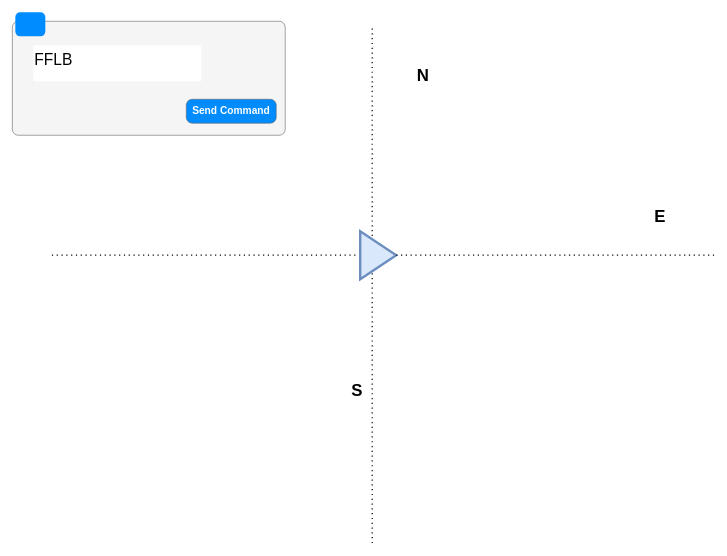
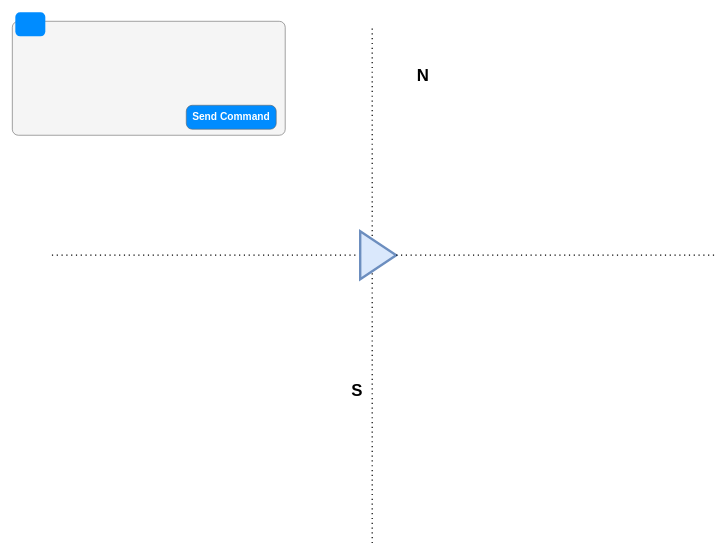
- <mxCell id="12" value="&lt;h1 style=&quot;font-size: 26px;&quot;&gt;&lt;span style=&quot;font-size: 26px; font-weight: 400;&quot;&gt;FFLB&lt;/span&gt;&lt;/h1&gt;" style="text;html=1;strokeColor=none;fillColor=default;align=left;verticalAlign=bottom;whiteSpace=wrap;rounded=0;fontSize=26;" vertex="1" parent="9"><mxGeometry x="35" y="50" width="280" height="60" as="geometry" /></mxCell>
- <mxCell id="11" value="Send Command" style="strokeWidth=1;shadow=0;dashed=0;align=center;html=1;shape=mxgraph.mockup.buttons.button;strokeColor=#666666;fontColor=#ffffff;mainText=;buttonStyle=round;fontSize=17;fontStyle=1;fillColor=#008cff;whiteSpace=wrap;" vertex="1" parent="9"><mxGeometry x="290" y="140" width="150" height="40" as="geometry" /></mxCell>
+ <mxCell id="11" value="Send Command" style="strokeWidth=1;shadow=0;dashed=0;align=center;html=1;shape=mxgraph.mockup.buttons.button;strokeColor=#666666;fontColor=#ffffff;mainText=;buttonStyle=round;fontSize=17;fontStyle=1;fillColor=#008cff;whiteSpace=wrap;" vertex="1" parent="9"><mxGeometry x="290" y="150" width="150" height="40" as="geometry" /></mxCell>
- <mxCell id="6" value="E" style="text;html=1;strokeColor=none;fillColor=none;align=center;verticalAlign=middle;whiteSpace=wrap;rounded=0;fontSize=28;fontStyle=1" vertex="1" parent="1"><mxGeometry x="1050" y="325" width="100" height="70" as="geometry" /></mxCell>
